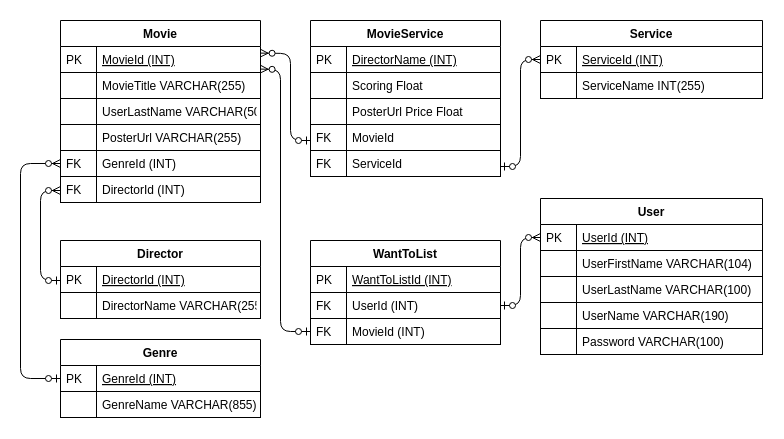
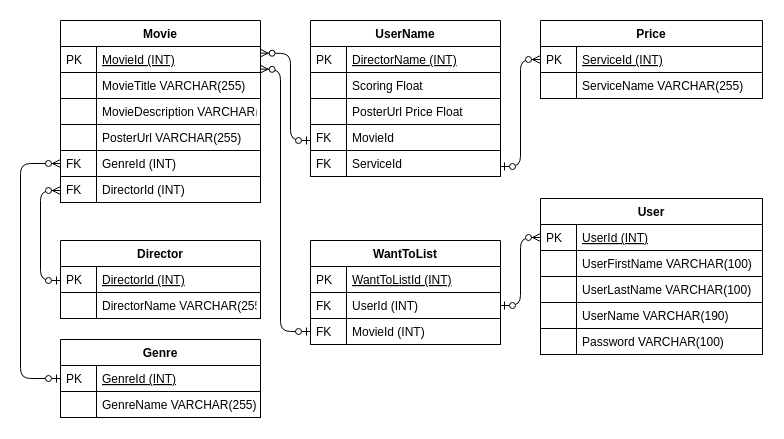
- <mxCell id="44" value="MovieService" style="swimlane;fontStyle=1;childLayout=stackLayout;horizontal=1;startSize=26;horizontalStack=0;resizeParent=1;resizeLast=0;collapsible=1;marginBottom=0;rounded=0;shadow=0;strokeWidth=1;" vertex="1" parent="1"><mxGeometry x="310" y="20" width="190" height="156" as="geometry"><mxRectangle x="260" y="80" width="160" height="26" as="alternateBounds" /></mxGeometry></mxCell>
+ <mxCell id="44" value="UserName" style="swimlane;fontStyle=1;childLayout=stackLayout;horizontal=1;startSize=26;horizontalStack=0;resizeParent=1;resizeLast=0;collapsible=1;marginBottom=0;rounded=0;shadow=0;strokeWidth=1;" vertex="1" parent="1"><mxGeometry x="310" y="20" width="190" height="156" as="geometry"><mxRectangle x="260" y="80" width="160" height="26" as="alternateBounds" /></mxGeometry></mxCell>
- <mxCell id="39" value="Service" style="swimlane;fontStyle=1;childLayout=stackLayout;horizontal=1;startSize=26;horizontalStack=0;resizeParent=1;resizeLast=0;collapsible=1;marginBottom=0;rounded=0;shadow=0;strokeWidth=1;" parent="1" vertex="1"><mxGeometry x="540" y="20" width="222" height="78" as="geometry"><mxRectangle x="260" y="80" width="160" height="26" as="alternateBounds" /></mxGeometry></mxCell>
+ <mxCell id="39" value="Price" style="swimlane;fontStyle=1;childLayout=stackLayout;horizontal=1;startSize=26;horizontalStack=0;resizeParent=1;resizeLast=0;collapsible=1;marginBottom=0;rounded=0;shadow=0;strokeWidth=1;" parent="1" vertex="1"><mxGeometry x="540" y="20" width="222" height="78" as="geometry"><mxRectangle x="260" y="80" width="160" height="26" as="alternateBounds" /></mxGeometry></mxCell>
- <mxCell id="42" value="ServiceName INT(255)" style="shape=partialRectangle;top=0;left=0;right=0;bottom=1;align=left;verticalAlign=top;fillColor=none;spacingLeft=40;spacingRight=4;overflow=hidden;rotatable=0;points=[[0,0.5],[1,0.5]];portConstraint=eastwest;dropTarget=0;rounded=0;shadow=0;strokeWidth=1;fontStyle=0" parent="39" vertex="1"><mxGeometry y="52" width="222" height="26" as="geometry" /></mxCell>
+ <mxCell id="42" value="ServiceName VARCHAR(255)" style="shape=partialRectangle;top=0;left=0;right=0;bottom=1;align=left;verticalAlign=top;fillColor=none;spacingLeft=40;spacingRight=4;overflow=hidden;rotatable=0;points=[[0,0.5],[1,0.5]];portConstraint=eastwest;dropTarget=0;rounded=0;shadow=0;strokeWidth=1;fontStyle=0" parent="39" vertex="1"><mxGeometry y="52" width="222" height="26" as="geometry" /></mxCell>
- <mxCell id="9" value="UserLastName VARCHAR(500)" style="shape=partialRectangle;top=0;left=0;right=0;bottom=1;align=left;verticalAlign=top;fillColor=none;spacingLeft=40;spacingRight=4;overflow=hidden;rotatable=0;points=[[0,0.5],[1,0.5]];portConstraint=eastwest;dropTarget=0;rounded=0;shadow=0;strokeWidth=1;fontStyle=0" parent="4" vertex="1"><mxGeometry y="78" width="200" height="26" as="geometry" /></mxCell>
+ <mxCell id="9" value="MovieDescription VARCHAR(500)" style="shape=partialRectangle;top=0;left=0;right=0;bottom=1;align=left;verticalAlign=top;fillColor=none;spacingLeft=40;spacingRight=4;overflow=hidden;rotatable=0;points=[[0,0.5],[1,0.5]];portConstraint=eastwest;dropTarget=0;rounded=0;shadow=0;strokeWidth=1;fontStyle=0" parent="4" vertex="1"><mxGeometry y="78" width="200" height="26" as="geometry" /></mxCell>
- <mxCell id="26" value="UserFirstName VARCHAR(104)" style="shape=partialRectangle;top=0;left=0;right=0;bottom=1;align=left;verticalAlign=top;fillColor=none;spacingLeft=40;spacingRight=4;overflow=hidden;rotatable=0;points=[[0,0.5],[1,0.5]];portConstraint=eastwest;dropTarget=0;rounded=0;shadow=0;strokeWidth=1;fontStyle=0" parent="23" vertex="1"><mxGeometry y="52" width="222" height="26" as="geometry" /></mxCell>
+ <mxCell id="26" value="UserFirstName VARCHAR(100)" style="shape=partialRectangle;top=0;left=0;right=0;bottom=1;align=left;verticalAlign=top;fillColor=none;spacingLeft=40;spacingRight=4;overflow=hidden;rotatable=0;points=[[0,0.5],[1,0.5]];portConstraint=eastwest;dropTarget=0;rounded=0;shadow=0;strokeWidth=1;fontStyle=0" parent="23" vertex="1"><mxGeometry y="52" width="222" height="26" as="geometry" /></mxCell>
- <mxCell id="21" value="GenreName VARCHAR(855)" style="shape=partialRectangle;top=0;left=0;right=0;bottom=1;align=left;verticalAlign=top;fillColor=none;spacingLeft=40;spacingRight=4;overflow=hidden;rotatable=0;points=[[0,0.5],[1,0.5]];portConstraint=eastwest;dropTarget=0;rounded=0;shadow=0;strokeWidth=1;fontStyle=0" parent="18" vertex="1"><mxGeometry y="52" width="200" height="26" as="geometry" /></mxCell>
+ <mxCell id="21" value="GenreName VARCHAR(255)" style="shape=partialRectangle;top=0;left=0;right=0;bottom=1;align=left;verticalAlign=top;fillColor=none;spacingLeft=40;spacingRight=4;overflow=hidden;rotatable=0;points=[[0,0.5],[1,0.5]];portConstraint=eastwest;dropTarget=0;rounded=0;shadow=0;strokeWidth=1;fontStyle=0" parent="18" vertex="1"><mxGeometry y="52" width="200" height="26" as="geometry" /></mxCell>
